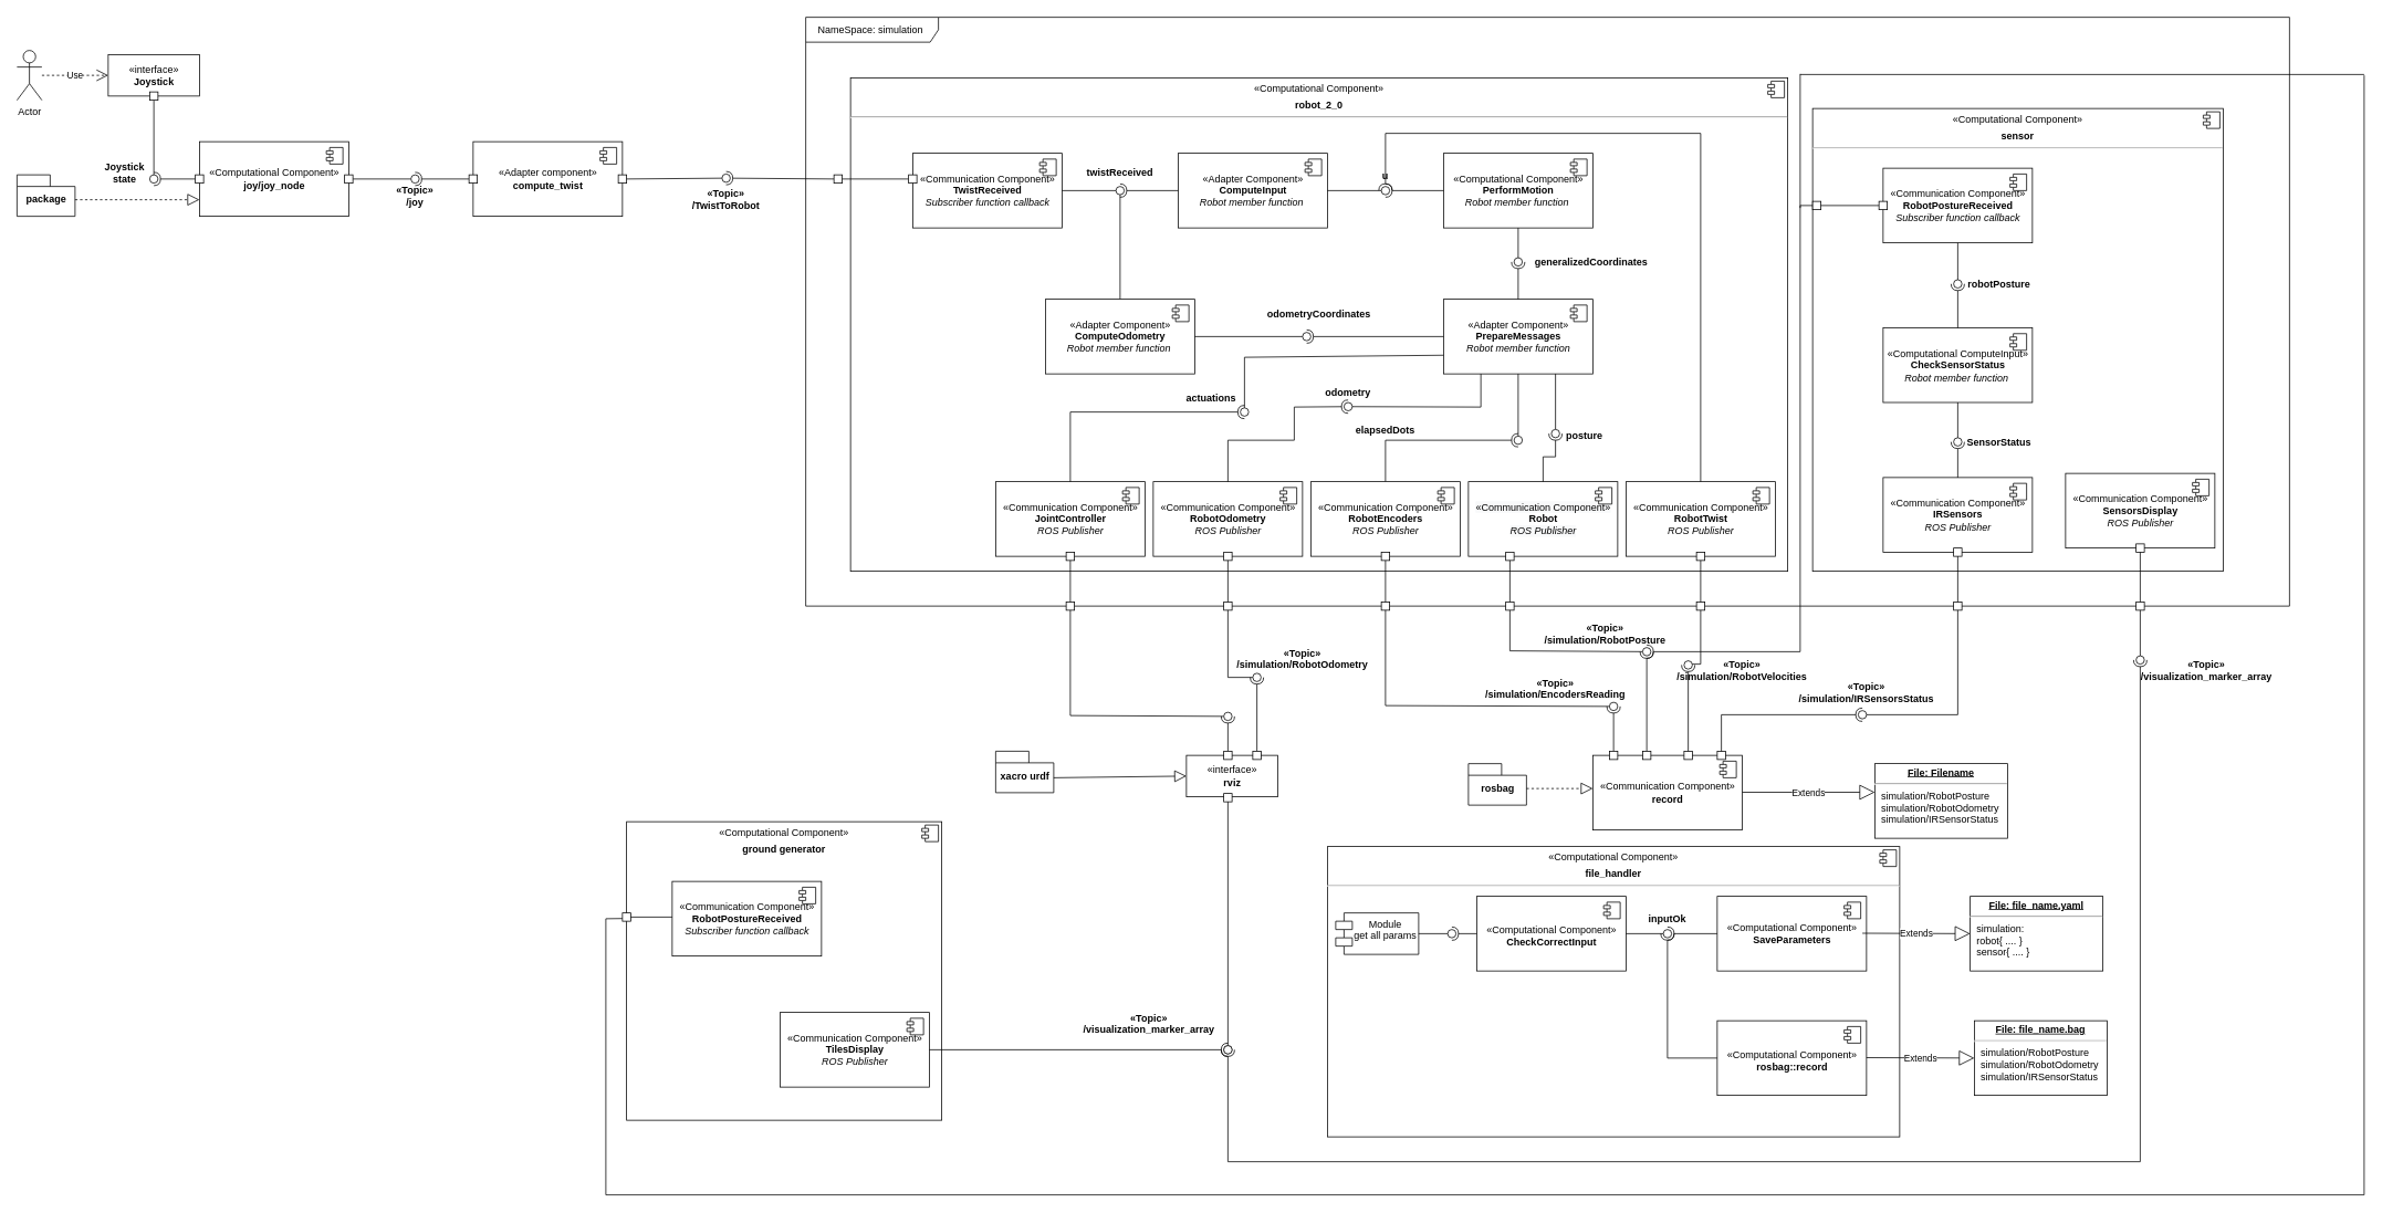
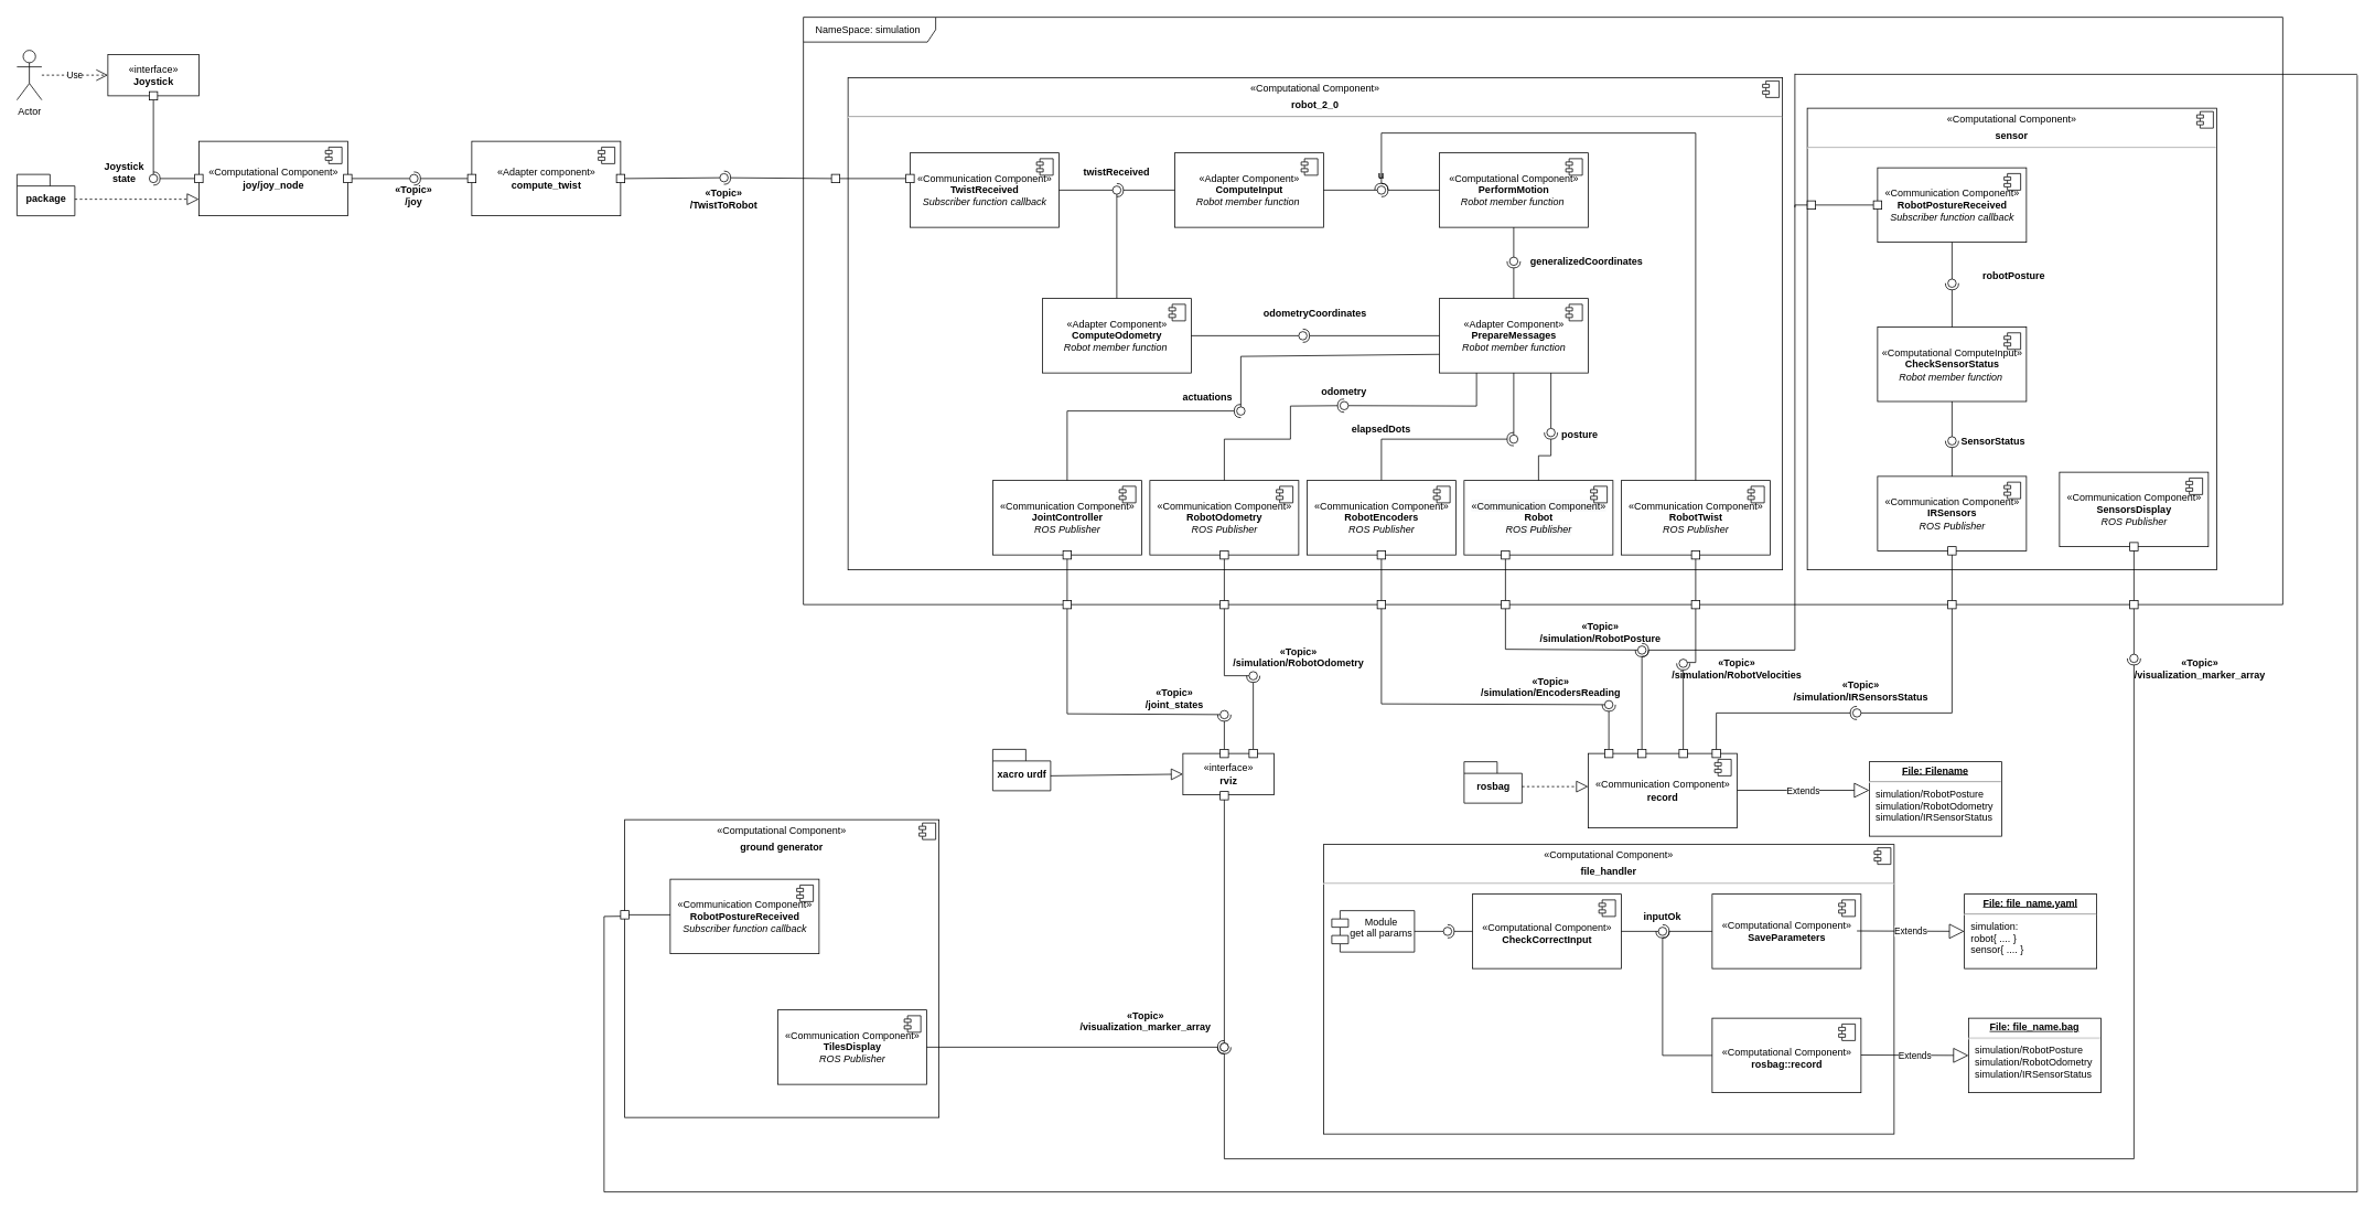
- <mxCell id="110" value="robotPosture" style="text;align=center;fontStyle=1;verticalAlign=middle;spacingLeft=3;spacingRight=3;strokeColor=none;rotatable=0;points=[[0,0.5],[1,0.5]];portConstraint=eastwest;" parent="1" vertex="1"><mxGeometry x="2370" y="328.5" width="80" height="26" as="geometry" /></mxCell>
+ <mxCell id="110" value="robotPosture" style="text;align=center;fontStyle=1;verticalAlign=middle;spacingLeft=3;spacingRight=3;strokeColor=none;rotatable=0;points=[[0,0.5],[1,0.5]];portConstraint=eastwest;" parent="1" vertex="1"><mxGeometry x="2395" y="318.5" width="80" height="26" as="geometry" /></mxCell>
+ <mxCell id="91" value="«Topic»&#10;/joint_states" style="text;align=center;fontStyle=1;verticalAlign=middle;spacingLeft=3;spacingRight=3;strokeColor=none;rotatable=0;points=[[0,0.5],[1,0.5]];portConstraint=eastwest;" parent="1" vertex="1"><mxGeometry x="1380" y="830" width="80" height="26" as="geometry" /></mxCell>
